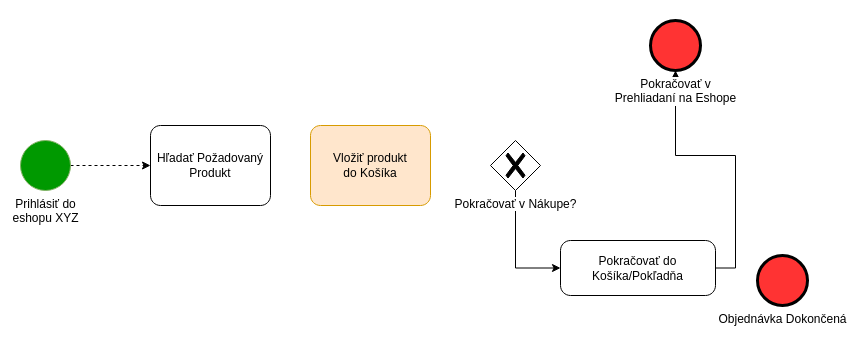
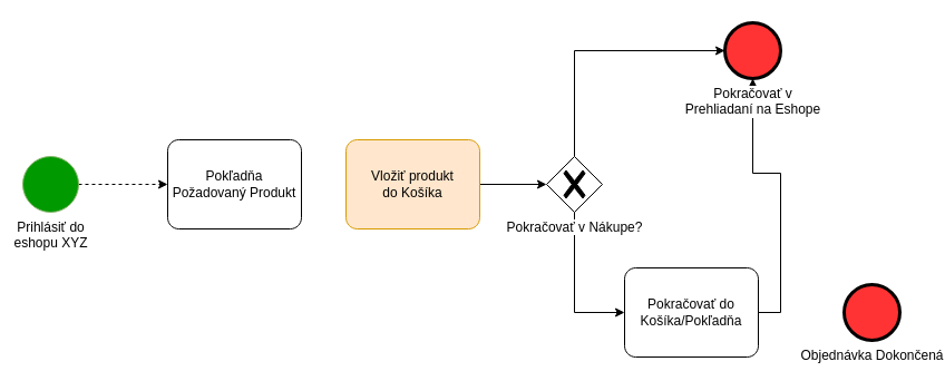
+ <mxCell id="9" style="edgeStyle=orthogonalEdgeStyle;rounded=0;orthogonalLoop=1;jettySize=auto;html=1;exitX=0.5;exitY=0;exitDx=0;exitDy=0;exitPerimeter=0;entryX=0;entryY=0.5;entryDx=0;entryDy=0;entryPerimeter=0;" parent="1" source="10" target="13" edge="1"><mxGeometry relative="1" as="geometry" /></mxCell>
- <mxCell id="5" value="Hľadať Požadovaný Produkt" style="points=[[0.25,0,0],[0.5,0,0],[0.75,0,0],[1,0.25,0],[1,0.5,0],[1,0.75,0],[0.75,1,0],[0.5,1,0],[0.25,1,0],[0,0.75,0],[0,0.5,0],[0,0.25,0]];shape=mxgraph.bpmn.task;whiteSpace=wrap;rectStyle=rounded;size=10;html=1;taskMarker=abstract;" parent="1" vertex="1"><mxGeometry x="150" y="125" width="120" height="80" as="geometry" /></mxCell>
+ <mxCell id="5" value="Pokľadňa Požadovaný Produkt" style="points=[[0.25,0,0],[0.5,0,0],[0.75,0,0],[1,0.25,0],[1,0.5,0],[1,0.75,0],[0.75,1,0],[0.5,1,0],[0.25,1,0],[0,0.75,0],[0,0.5,0],[0,0.25,0]];shape=mxgraph.bpmn.task;whiteSpace=wrap;rectStyle=rounded;size=10;html=1;taskMarker=abstract;" parent="1" vertex="1"><mxGeometry x="150" y="125" width="120" height="80" as="geometry" /></mxCell>
+ <mxCell id="6" style="edgeStyle=orthogonalEdgeStyle;rounded=0;orthogonalLoop=1;jettySize=auto;html=1;exitX=1;exitY=0.5;exitDx=0;exitDy=0;exitPerimeter=0;entryX=0;entryY=0.5;entryDx=0;entryDy=0;entryPerimeter=0;" parent="1" source="7" target="10" edge="1"><mxGeometry relative="1" as="geometry" /></mxCell>
- <mxCell id="12" value="Pokračovať do Košíka/Pokľadňa" style="points=[[0.25,0,0],[0.5,0,0],[0.75,0,0],[1,0.25,0],[1,0.5,0],[1,0.75,0],[0.75,1,0],[0.5,1,0],[0.25,1,0],[0,0.75,0],[0,0.5,0],[0,0.25,0]];shape=mxgraph.bpmn.task;whiteSpace=wrap;rectStyle=rounded;size=10;html=1;taskMarker=abstract;" parent="1" vertex="1"><mxGeometry x="560" y="240" width="155" height="55" as="geometry" /></mxCell>
+ <mxCell id="12" value="Pokračovať do Košíka/Pokľadňa" style="points=[[0.25,0,0],[0.5,0,0],[0.75,0,0],[1,0.25,0],[1,0.5,0],[1,0.75,0],[0.75,1,0],[0.5,1,0],[0.25,1,0],[0,0.75,0],[0,0.5,0],[0,0.25,0]];shape=mxgraph.bpmn.task;whiteSpace=wrap;rectStyle=rounded;size=10;html=1;taskMarker=abstract;" parent="1" vertex="1"><mxGeometry x="560" y="240" width="120" height="80" as="geometry" /></mxCell>
